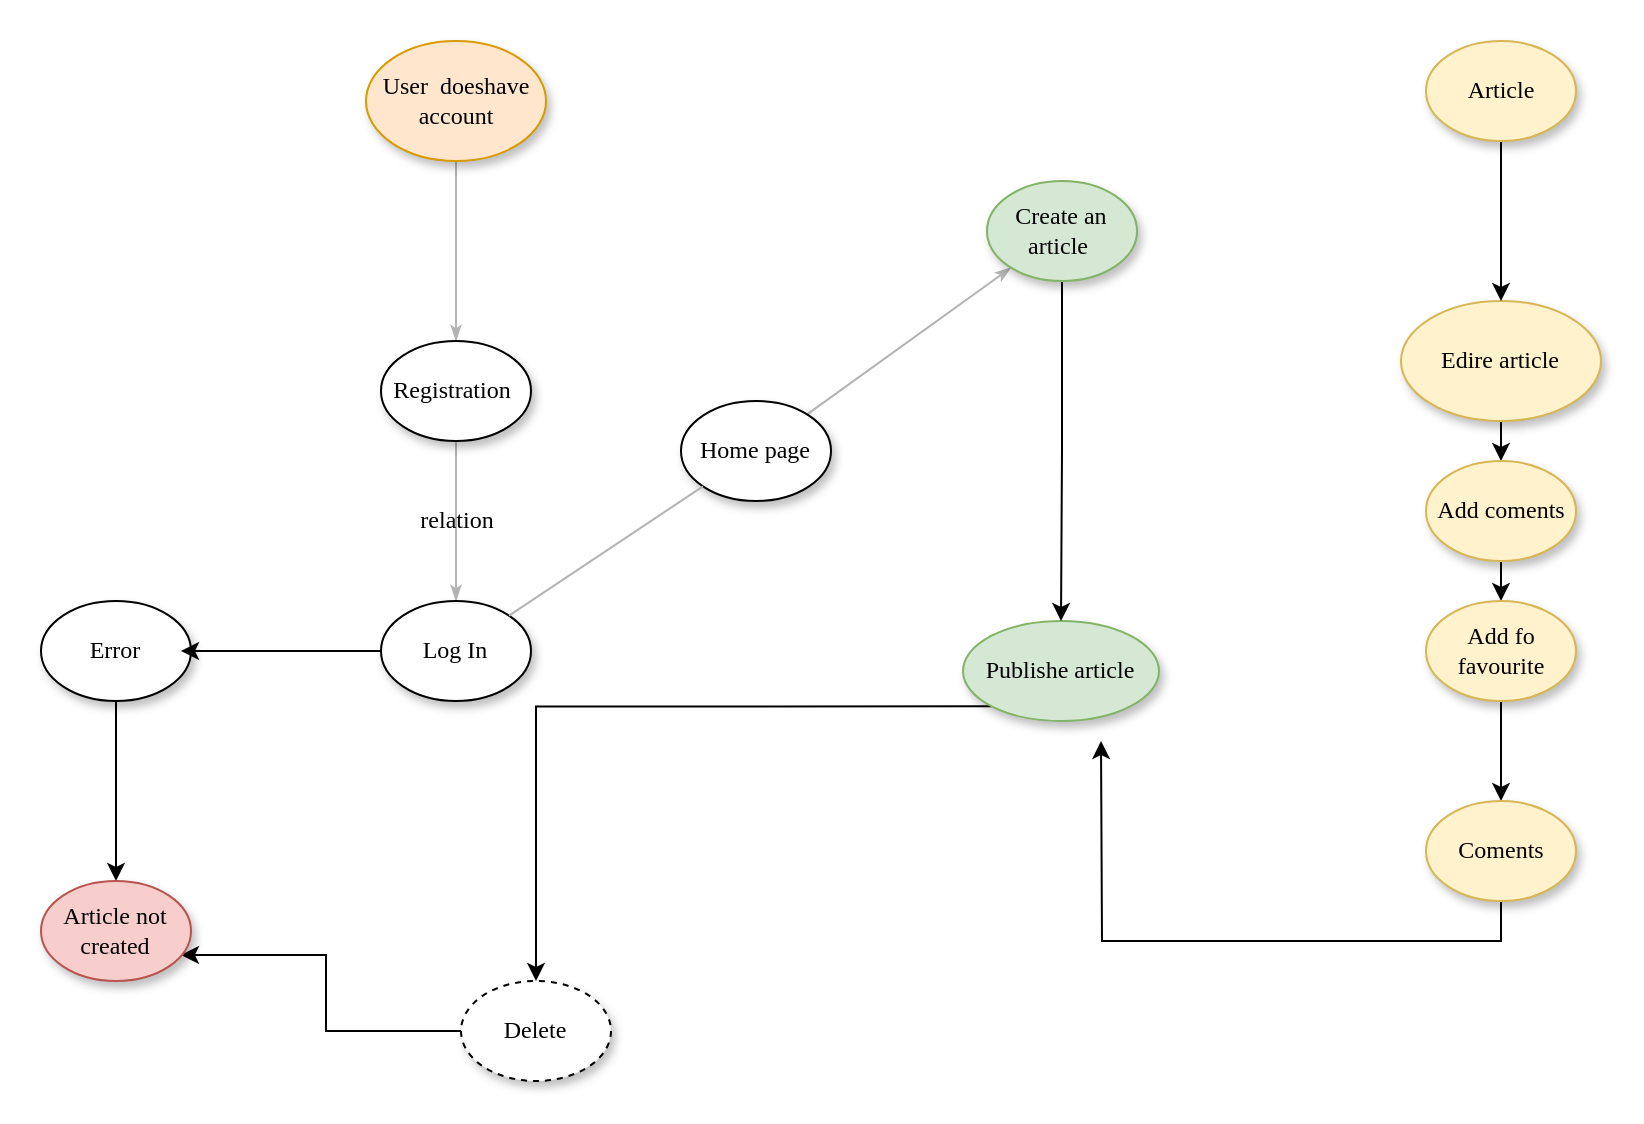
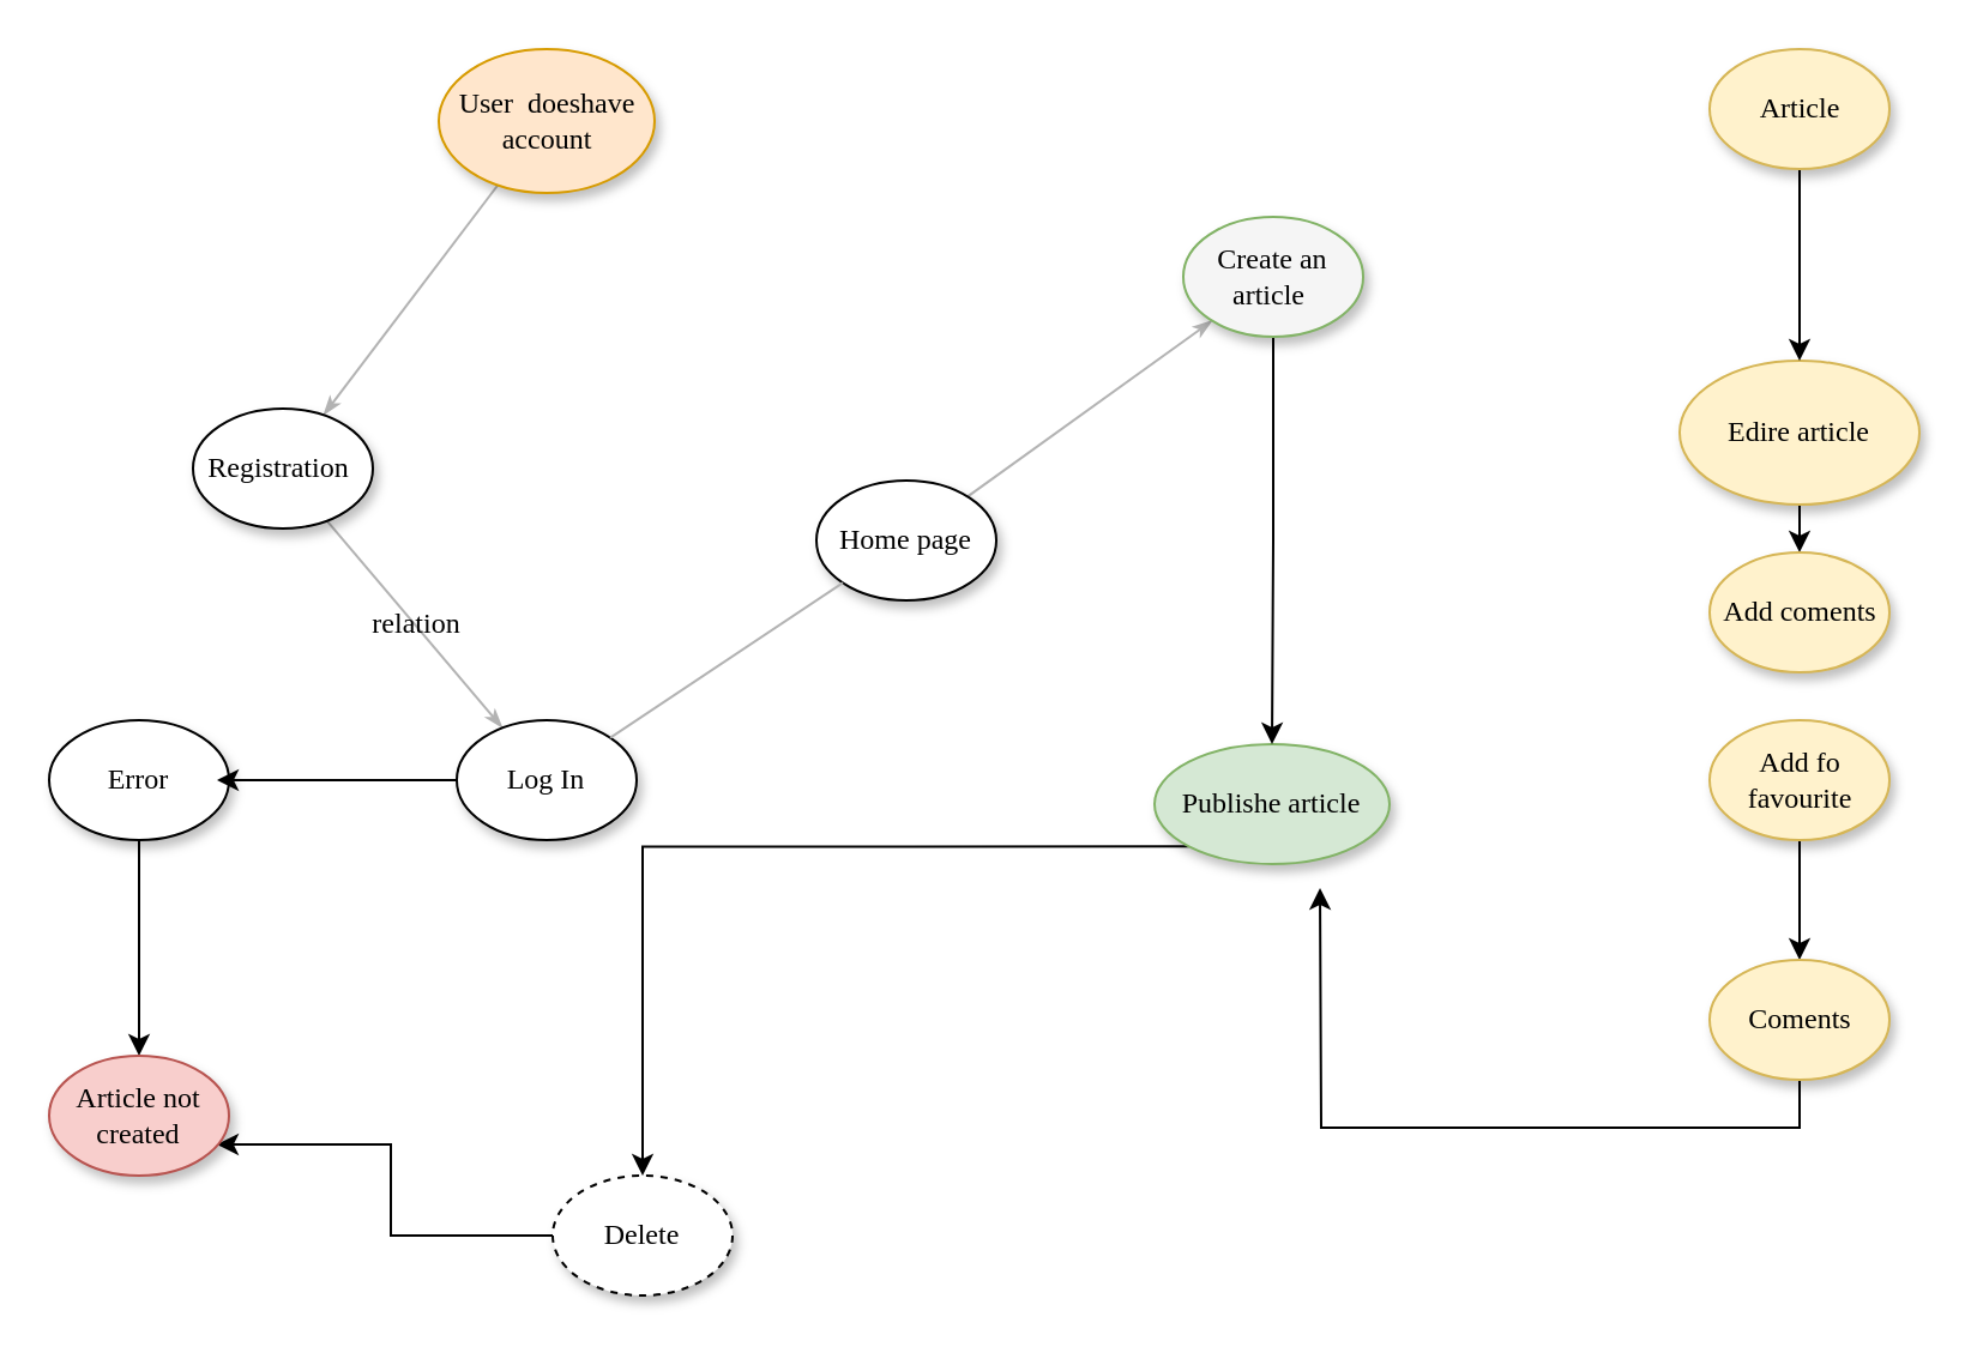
- <mxCell id="22" value="Create an article&amp;nbsp;&lt;br&gt;" style="ellipse;whiteSpace=wrap;html=1;rounded=0;shadow=1;comic=0;labelBackgroundColor=none;strokeWidth=1;fontFamily=Verdana;fontSize=12;align=center;fillColor=#d5e8d4;strokeColor=#82b366;" parent="1" vertex="1"><mxGeometry x="493" y="90" width="75" height="50" as="geometry" /></mxCell>
+ <mxCell id="22" value="Create an article&amp;nbsp;&lt;br&gt;" style="ellipse;whiteSpace=wrap;html=1;rounded=0;shadow=1;comic=0;labelBackgroundColor=none;strokeWidth=1;fontFamily=Verdana;fontSize=12;align=center;fillColor=#f5f5f5;strokeColor=#82b366;" parent="1" vertex="1"><mxGeometry x="493" y="90" width="75" height="50" as="geometry" /></mxCell>
- <mxCell id="17" value="Registration&amp;nbsp;" style="ellipse;whiteSpace=wrap;html=1;rounded=0;shadow=1;comic=0;labelBackgroundColor=none;strokeWidth=1;fontFamily=Verdana;fontSize=12;align=center;" parent="1" vertex="1"><mxGeometry x="190" y="170" width="75" height="50" as="geometry" /></mxCell>
+ <mxCell id="17" value="Registration&amp;nbsp;" style="ellipse;whiteSpace=wrap;html=1;rounded=0;shadow=1;comic=0;labelBackgroundColor=none;strokeWidth=1;fontFamily=Verdana;fontSize=12;align=center;" parent="1" vertex="1"><mxGeometry x="80" y="170" width="75" height="50" as="geometry" /></mxCell>
- <mxCell id="12" style="edgeStyle=orthogonalEdgeStyle;rounded=0;orthogonalLoop=1;jettySize=auto;html=1;exitX=0.5;exitY=1;exitDx=0;exitDy=0;entryX=0.5;entryY=0;entryDx=0;entryDy=0;" edge="1" parent="1" source="13" target="28"><mxGeometry relative="1" as="geometry" /></mxCell>
